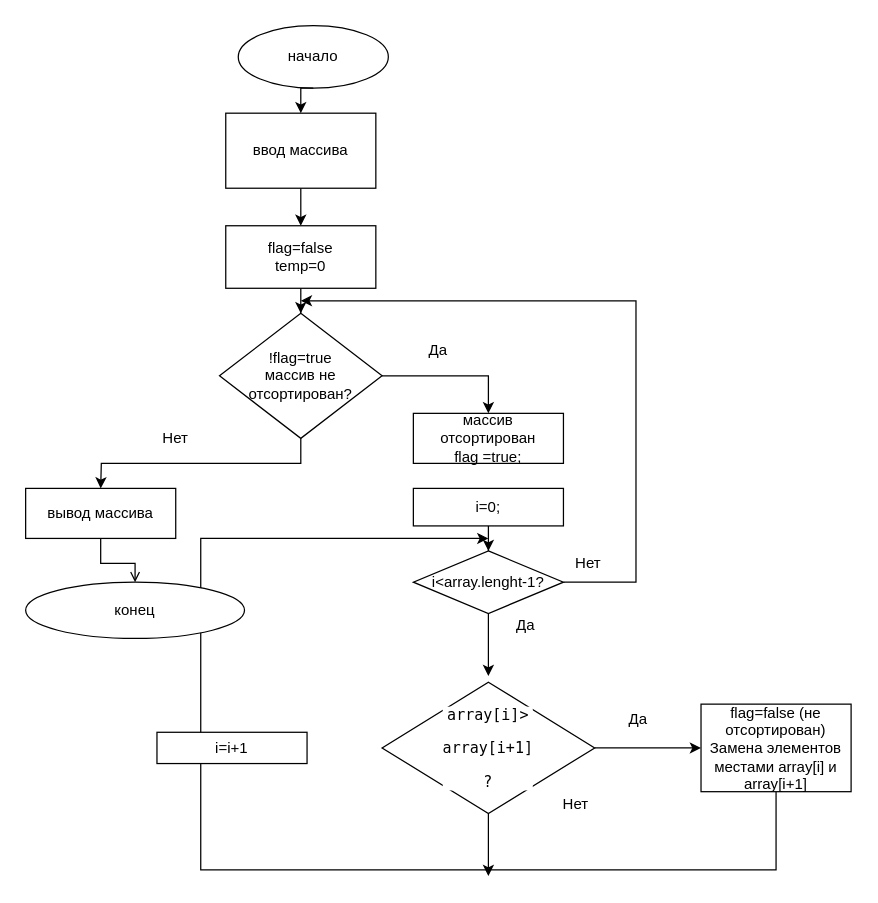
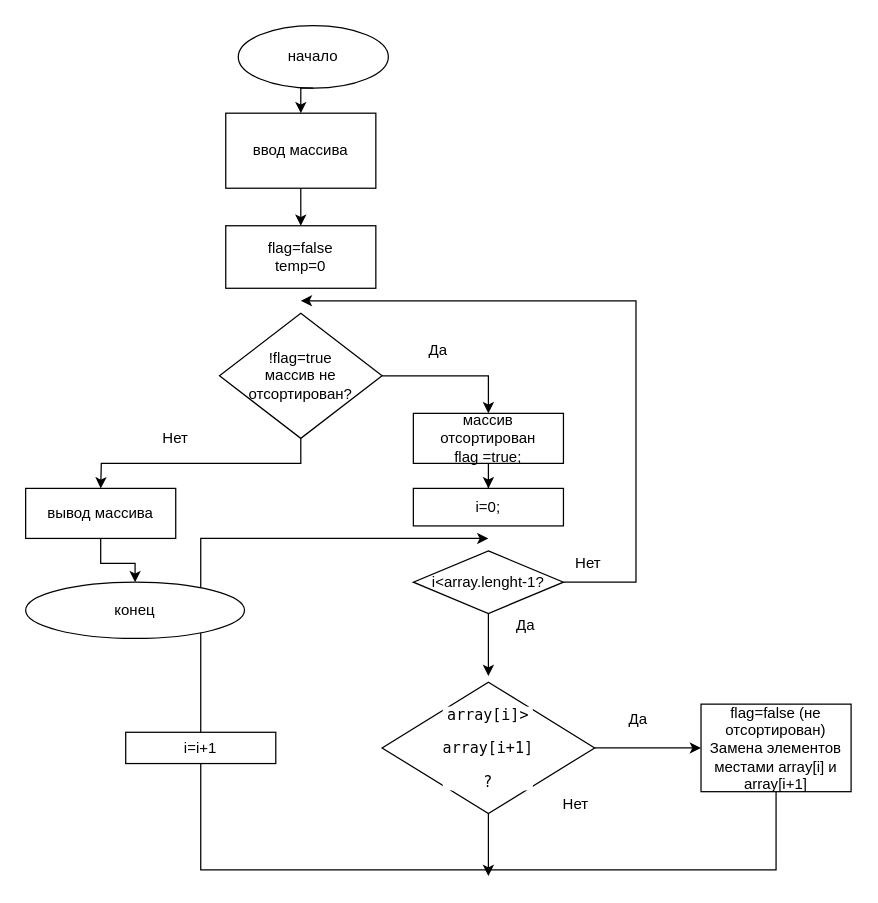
- <mxCell id="4" style="edgeStyle=orthogonalEdgeStyle;rounded=0;orthogonalLoop=1;jettySize=auto;html=1;entryX=0.5;entryY=0;entryDx=0;entryDy=0;" edge="1" parent="1" source="5" target="8"><mxGeometry relative="1" as="geometry" /></mxCell>
+ <mxCell id="15" style="edgeStyle=orthogonalEdgeStyle;rounded=0;orthogonalLoop=1;jettySize=auto;html=1;entryX=0.5;entryY=0;entryDx=0;entryDy=0;" edge="1" parent="1" source="16" target="11"><mxGeometry relative="1" as="geometry" /></mxCell>
- <mxCell id="10" style="edgeStyle=orthogonalEdgeStyle;rounded=0;orthogonalLoop=1;jettySize=auto;html=1;entryX=0.5;entryY=0;entryDx=0;entryDy=0;" edge="1" parent="1" source="11" target="14"><mxGeometry relative="1" as="geometry" /></mxCell>
- <mxCell id="30" style="edgeStyle=orthogonalEdgeStyle;rounded=0;orthogonalLoop=1;jettySize=auto;html=1;endArrow=open;" edge="1" parent="1" source="31" target="32"><mxGeometry relative="1" as="geometry"><mxPoint x="80" y="470" as="targetPoint" /></mxGeometry></mxCell>
+ <mxCell id="30" style="edgeStyle=orthogonalEdgeStyle;rounded=0;orthogonalLoop=1;jettySize=auto;html=1;" edge="1" parent="1" source="31" target="32"><mxGeometry relative="1" as="geometry"><mxPoint x="80" y="470" as="targetPoint" /></mxGeometry></mxCell>
- <mxCell id="25" value="i=i+1" style="rounded=0;whiteSpace=wrap;html=1;" vertex="1" parent="1"><mxGeometry x="125" y="585" width="120" height="25" as="geometry" /></mxCell>
+ <mxCell id="25" value="i=i+1" style="rounded=0;whiteSpace=wrap;html=1;" vertex="1" parent="1"><mxGeometry x="100" y="585" width="120" height="25" as="geometry" /></mxCell>
